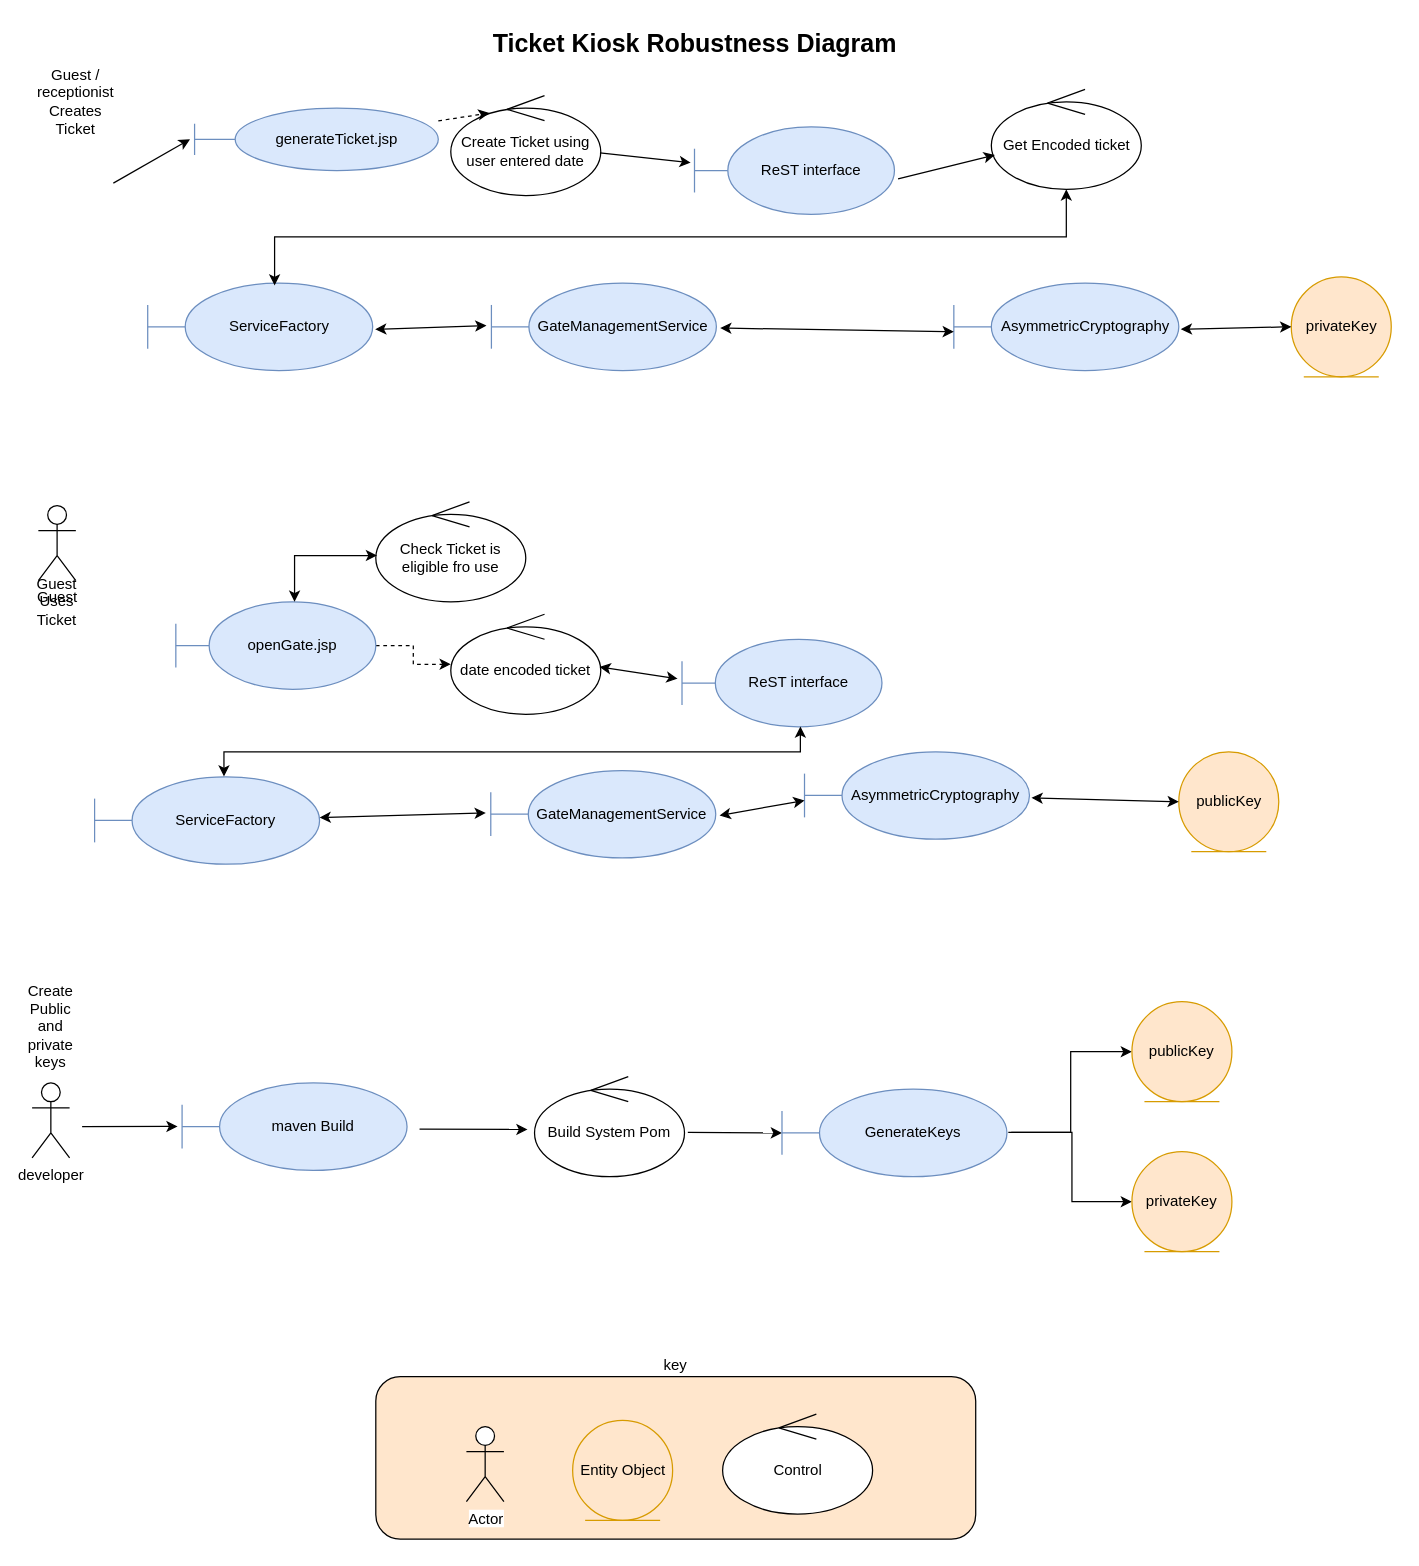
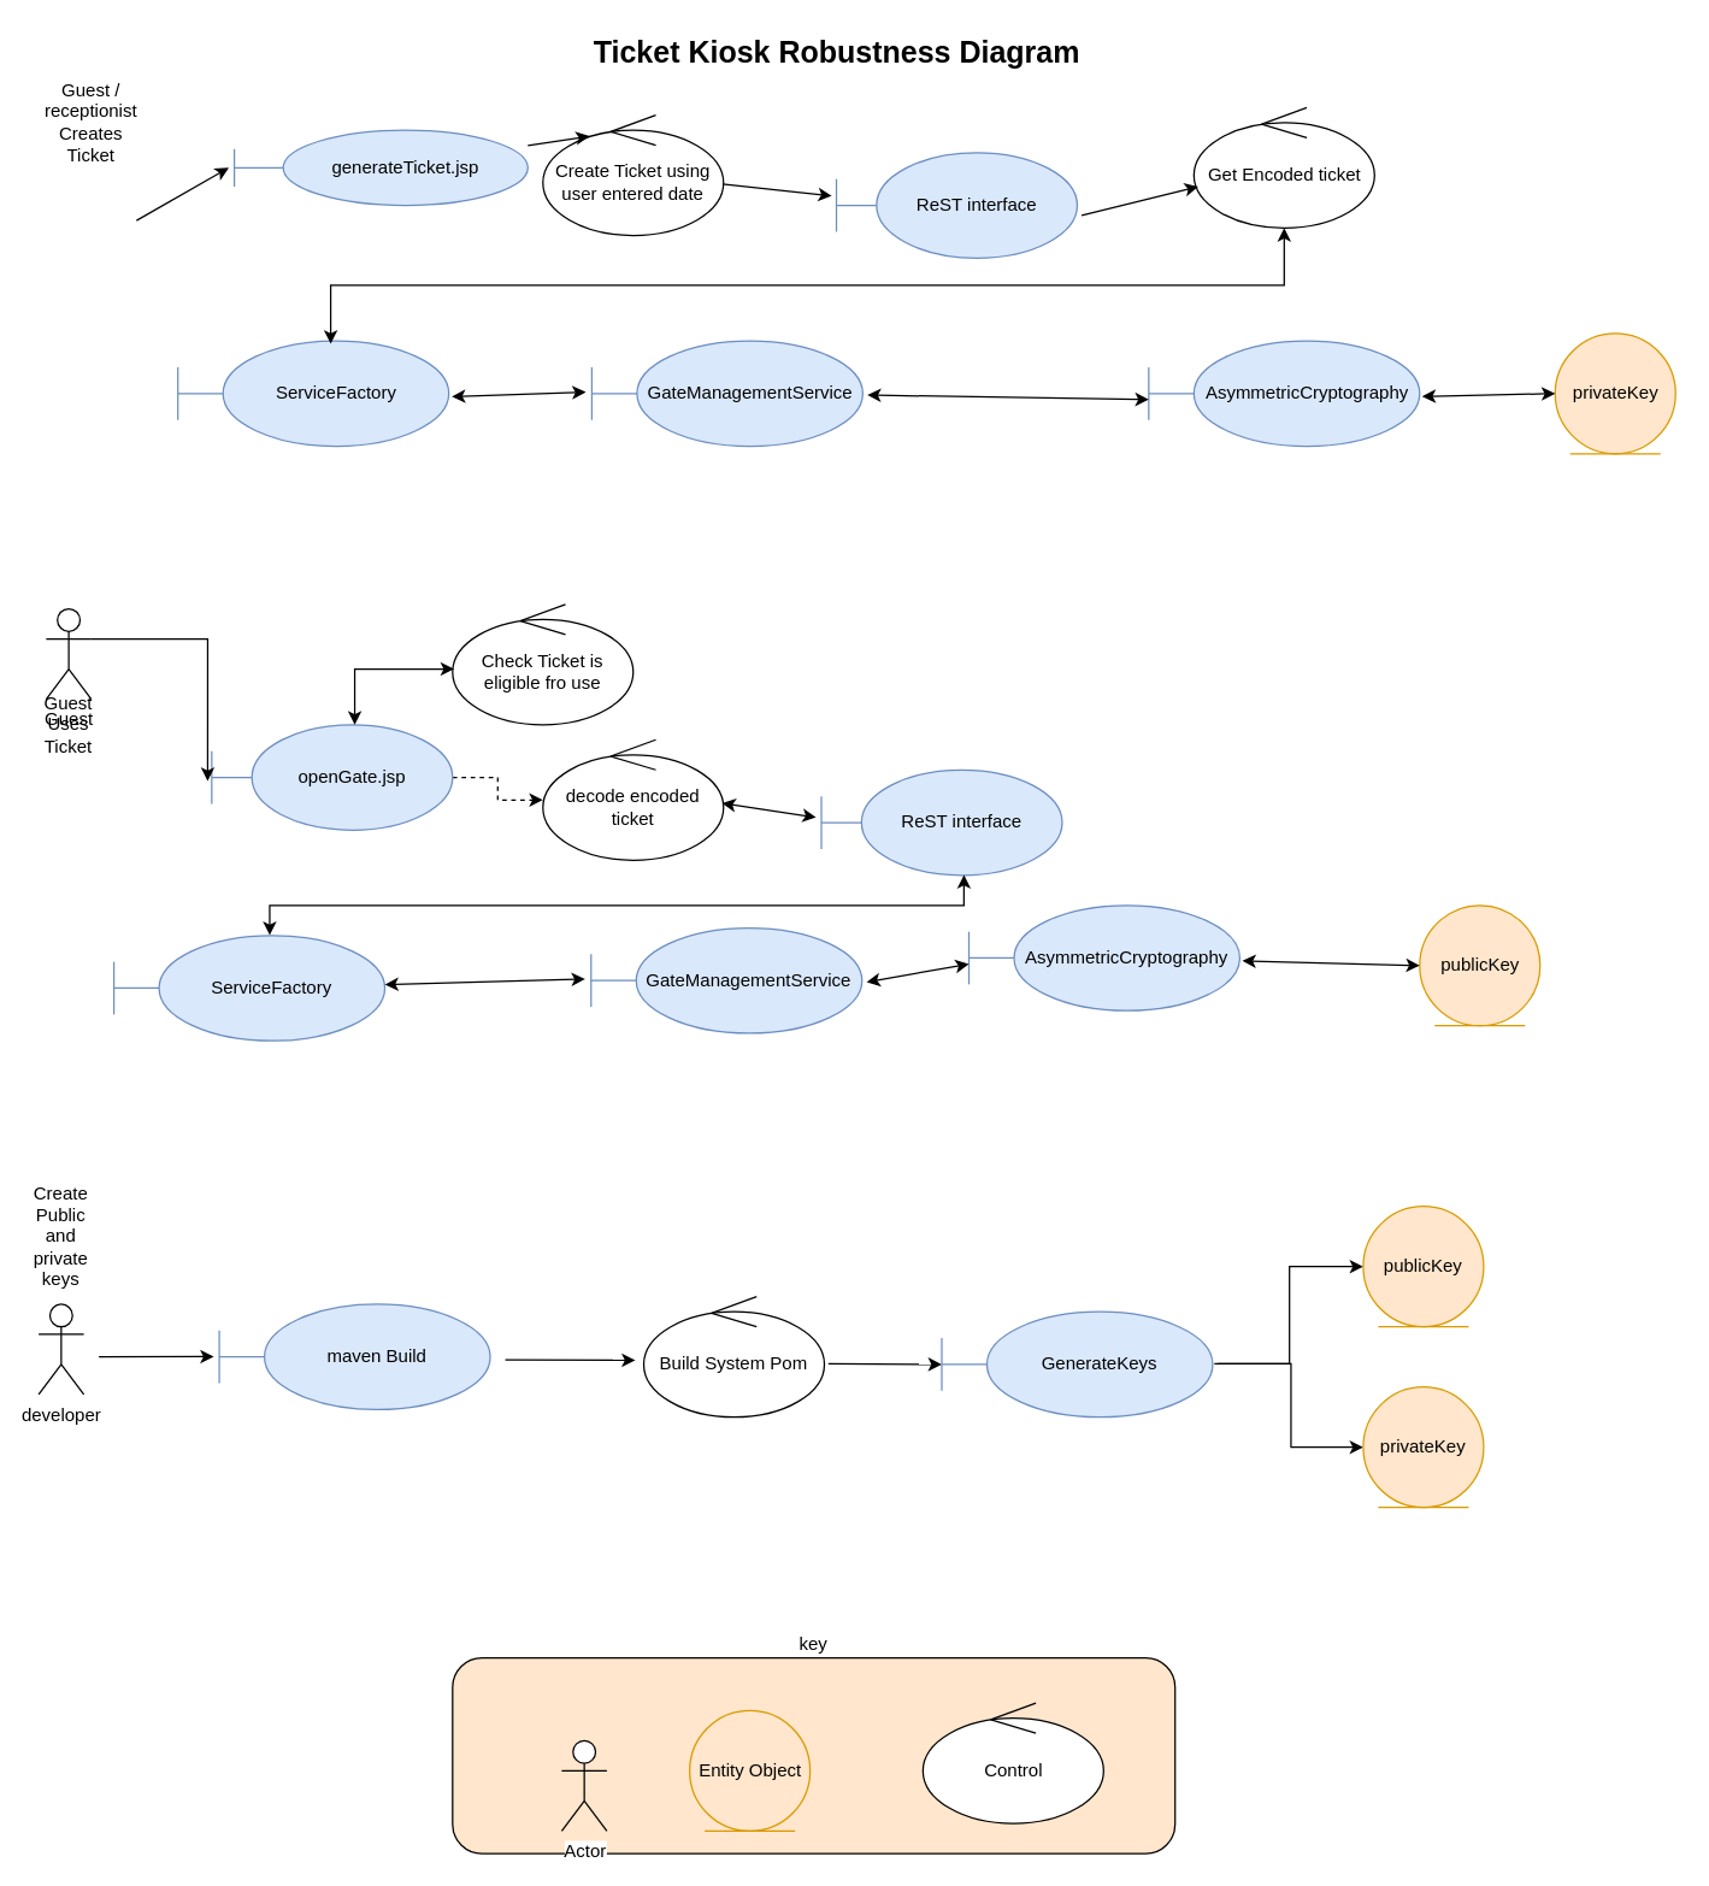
- <mxCell id="15" value="" style="endArrow=classic;html=1;entryX=0.258;entryY=0.175;entryDx=0;entryDy=0;entryPerimeter=0;dashed=1;" edge="1" parent="1" source="10" target="3"><mxGeometry width="50" height="50" relative="1" as="geometry"><mxPoint x="310" y="46" as="sourcePoint" /><mxPoint x="360" y="-4" as="targetPoint" /></mxGeometry></mxCell>
+ <mxCell id="15" value="" style="endArrow=classic;html=1;entryX=0.258;entryY=0.175;entryDx=0;entryDy=0;entryPerimeter=0;" edge="1" parent="1" source="10" target="3"><mxGeometry width="50" height="50" relative="1" as="geometry"><mxPoint x="310" y="46" as="sourcePoint" /><mxPoint x="360" y="-4" as="targetPoint" /></mxGeometry></mxCell>
+ <mxCell id="30" style="edgeStyle=orthogonalEdgeStyle;rounded=0;orthogonalLoop=1;jettySize=auto;html=1;exitX=1;exitY=0.333;exitDx=0;exitDy=0;exitPerimeter=0;entryX=-0.017;entryY=0.535;entryDx=0;entryDy=0;entryPerimeter=0;" edge="1" parent="1" source="31" target="9"><mxGeometry relative="1" as="geometry" /></mxCell>
- <mxCell id="25" value="date encoded ticket" style="ellipse;shape=umlControl;whiteSpace=wrap;html=1;" vertex="1" parent="1"><mxGeometry x="360" y="491" width="120" height="80" as="geometry" /></mxCell>
+ <mxCell id="25" value="decode encoded ticket" style="ellipse;shape=umlControl;whiteSpace=wrap;html=1;" vertex="1" parent="1"><mxGeometry x="360" y="491" width="120" height="80" as="geometry" /></mxCell>
- <mxCell id="4" value="Actor" style="shape=umlActor;verticalLabelPosition=bottom;labelBackgroundColor=#ffffff;verticalAlign=top;html=1;" parent="1" vertex="1"><mxGeometry x="372.5" y="1141" width="30" height="60" as="geometry" /></mxCell>
+ <mxCell id="4" value="Actor" style="shape=umlActor;verticalLabelPosition=bottom;labelBackgroundColor=#ffffff;verticalAlign=top;html=1;" parent="1" vertex="1"><mxGeometry x="372.5" y="1156" width="30" height="60" as="geometry" /></mxCell>
- <mxCell id="23" value="Control" style="ellipse;shape=umlControl;whiteSpace=wrap;html=1;" vertex="1" parent="1"><mxGeometry x="577.5" y="1131" width="120" height="80" as="geometry" /></mxCell>
+ <mxCell id="23" value="Control" style="ellipse;shape=umlControl;whiteSpace=wrap;html=1;" vertex="1" parent="1"><mxGeometry x="612.5" y="1131" width="120" height="80" as="geometry" /></mxCell>
